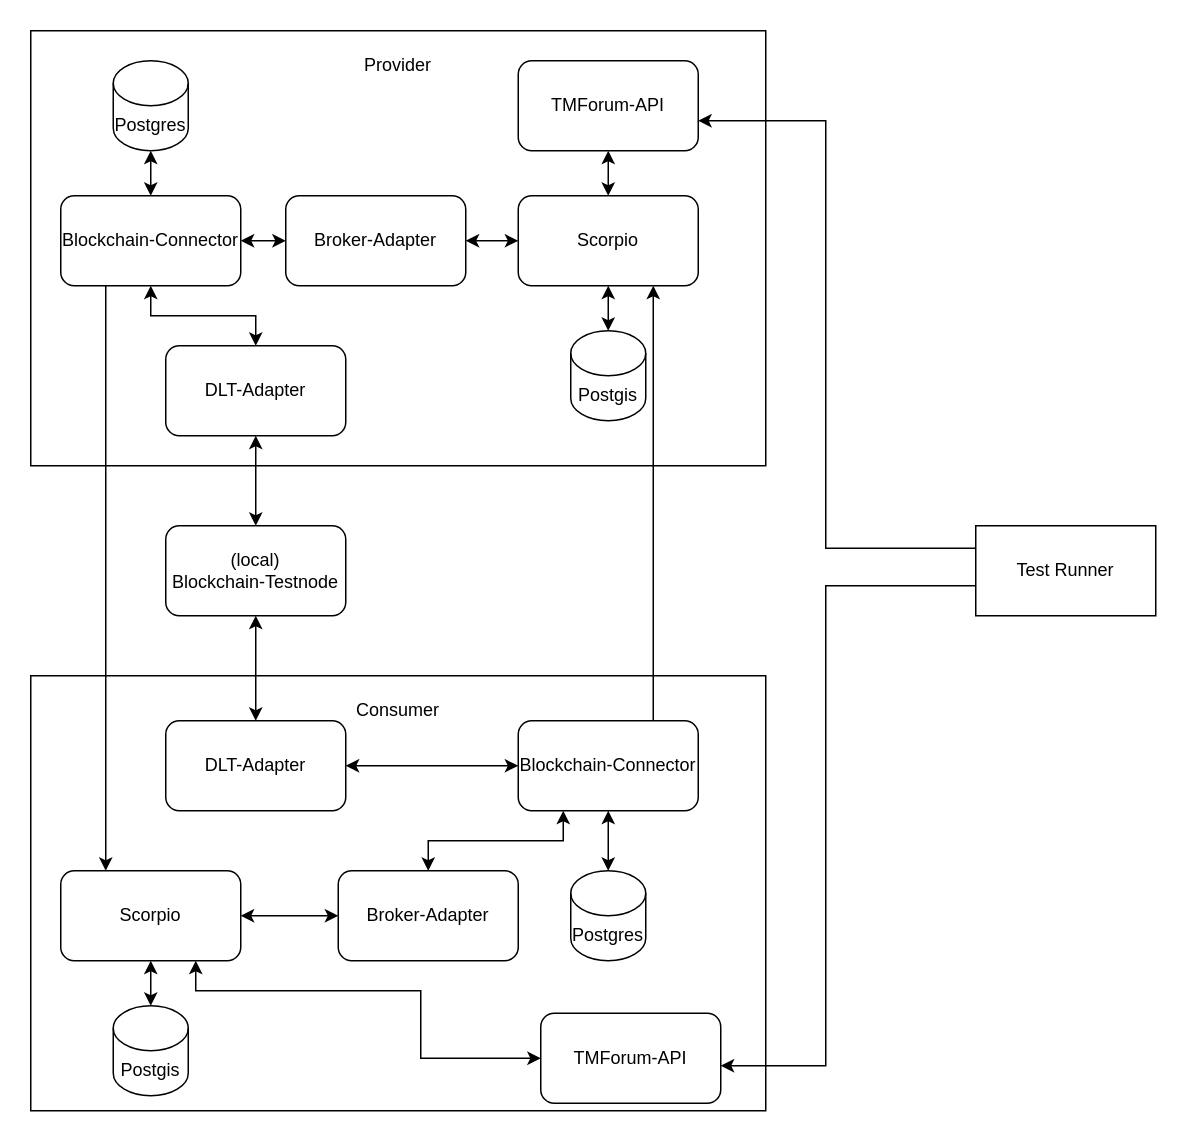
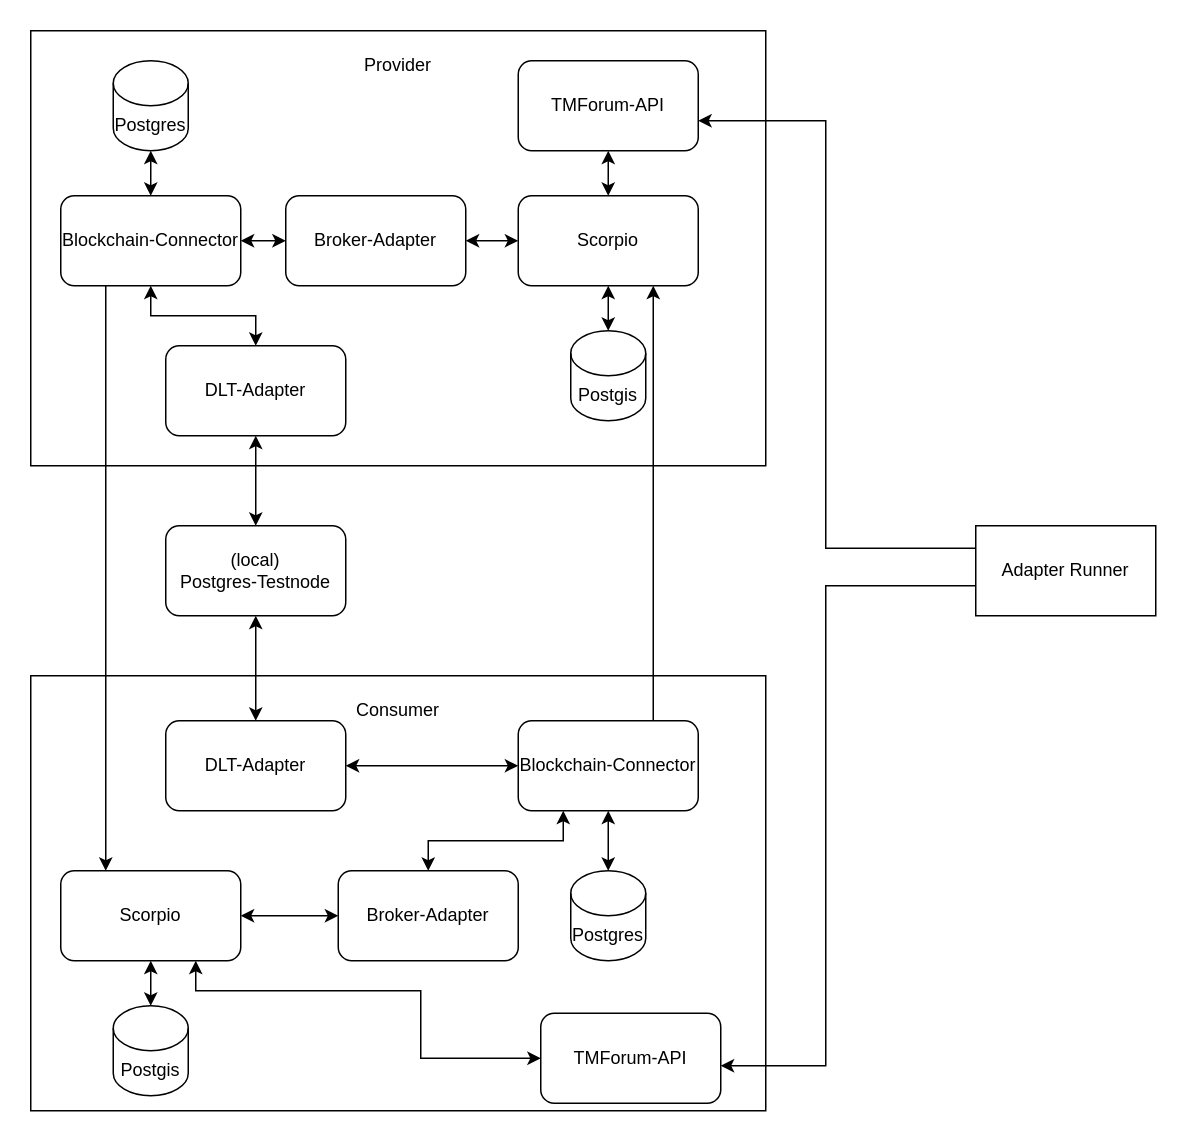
- <mxCell id="2" value="&lt;div&gt;(local)&lt;br&gt;&lt;/div&gt;&lt;div&gt;Blockchain-Testnode&lt;/div&gt;" style="rounded=1;whiteSpace=wrap;html=1;" vertex="1" parent="1"><mxGeometry x="110" y="350" width="120" height="60" as="geometry" /></mxCell>
+ <mxCell id="2" value="&lt;div&gt;(local)&lt;br&gt;&lt;/div&gt;&lt;div&gt;Postgres-Testnode&lt;/div&gt;" style="rounded=1;whiteSpace=wrap;html=1;" vertex="1" parent="1"><mxGeometry x="110" y="350" width="120" height="60" as="geometry" /></mxCell>
- <mxCell id="35" value="Test Runner" style="rounded=0;whiteSpace=wrap;html=1;" vertex="1" parent="1"><mxGeometry x="650" y="350" width="120" height="60" as="geometry" /></mxCell>
+ <mxCell id="35" value="Adapter Runner" style="rounded=0;whiteSpace=wrap;html=1;" vertex="1" parent="1"><mxGeometry x="650" y="350" width="120" height="60" as="geometry" /></mxCell>
